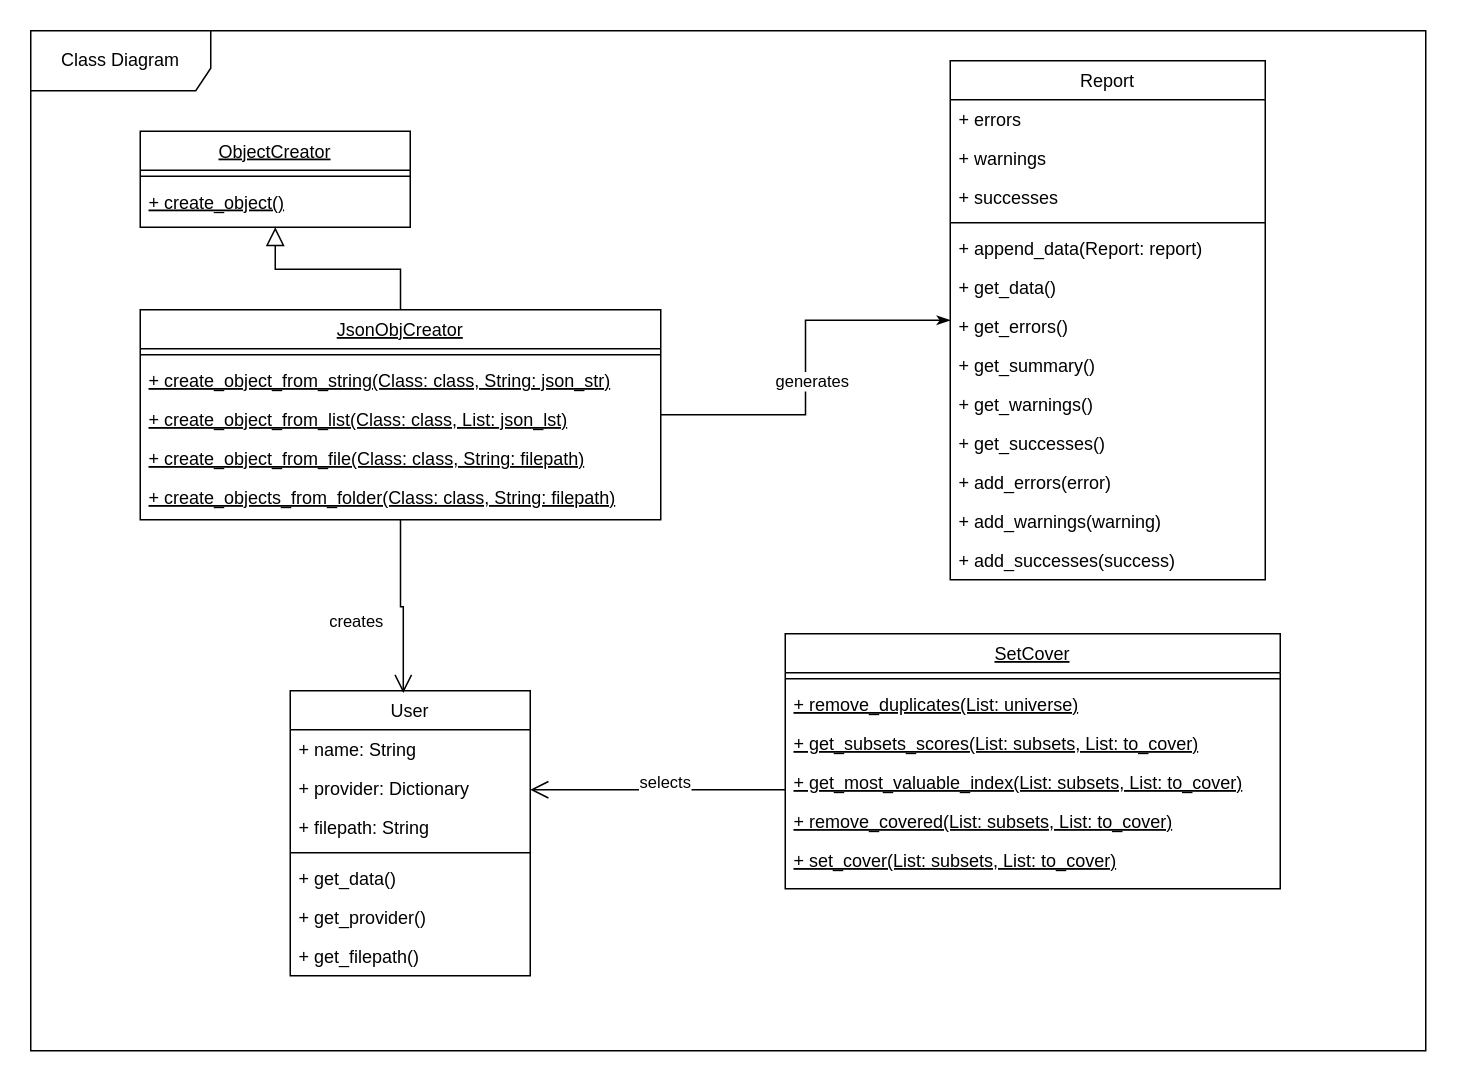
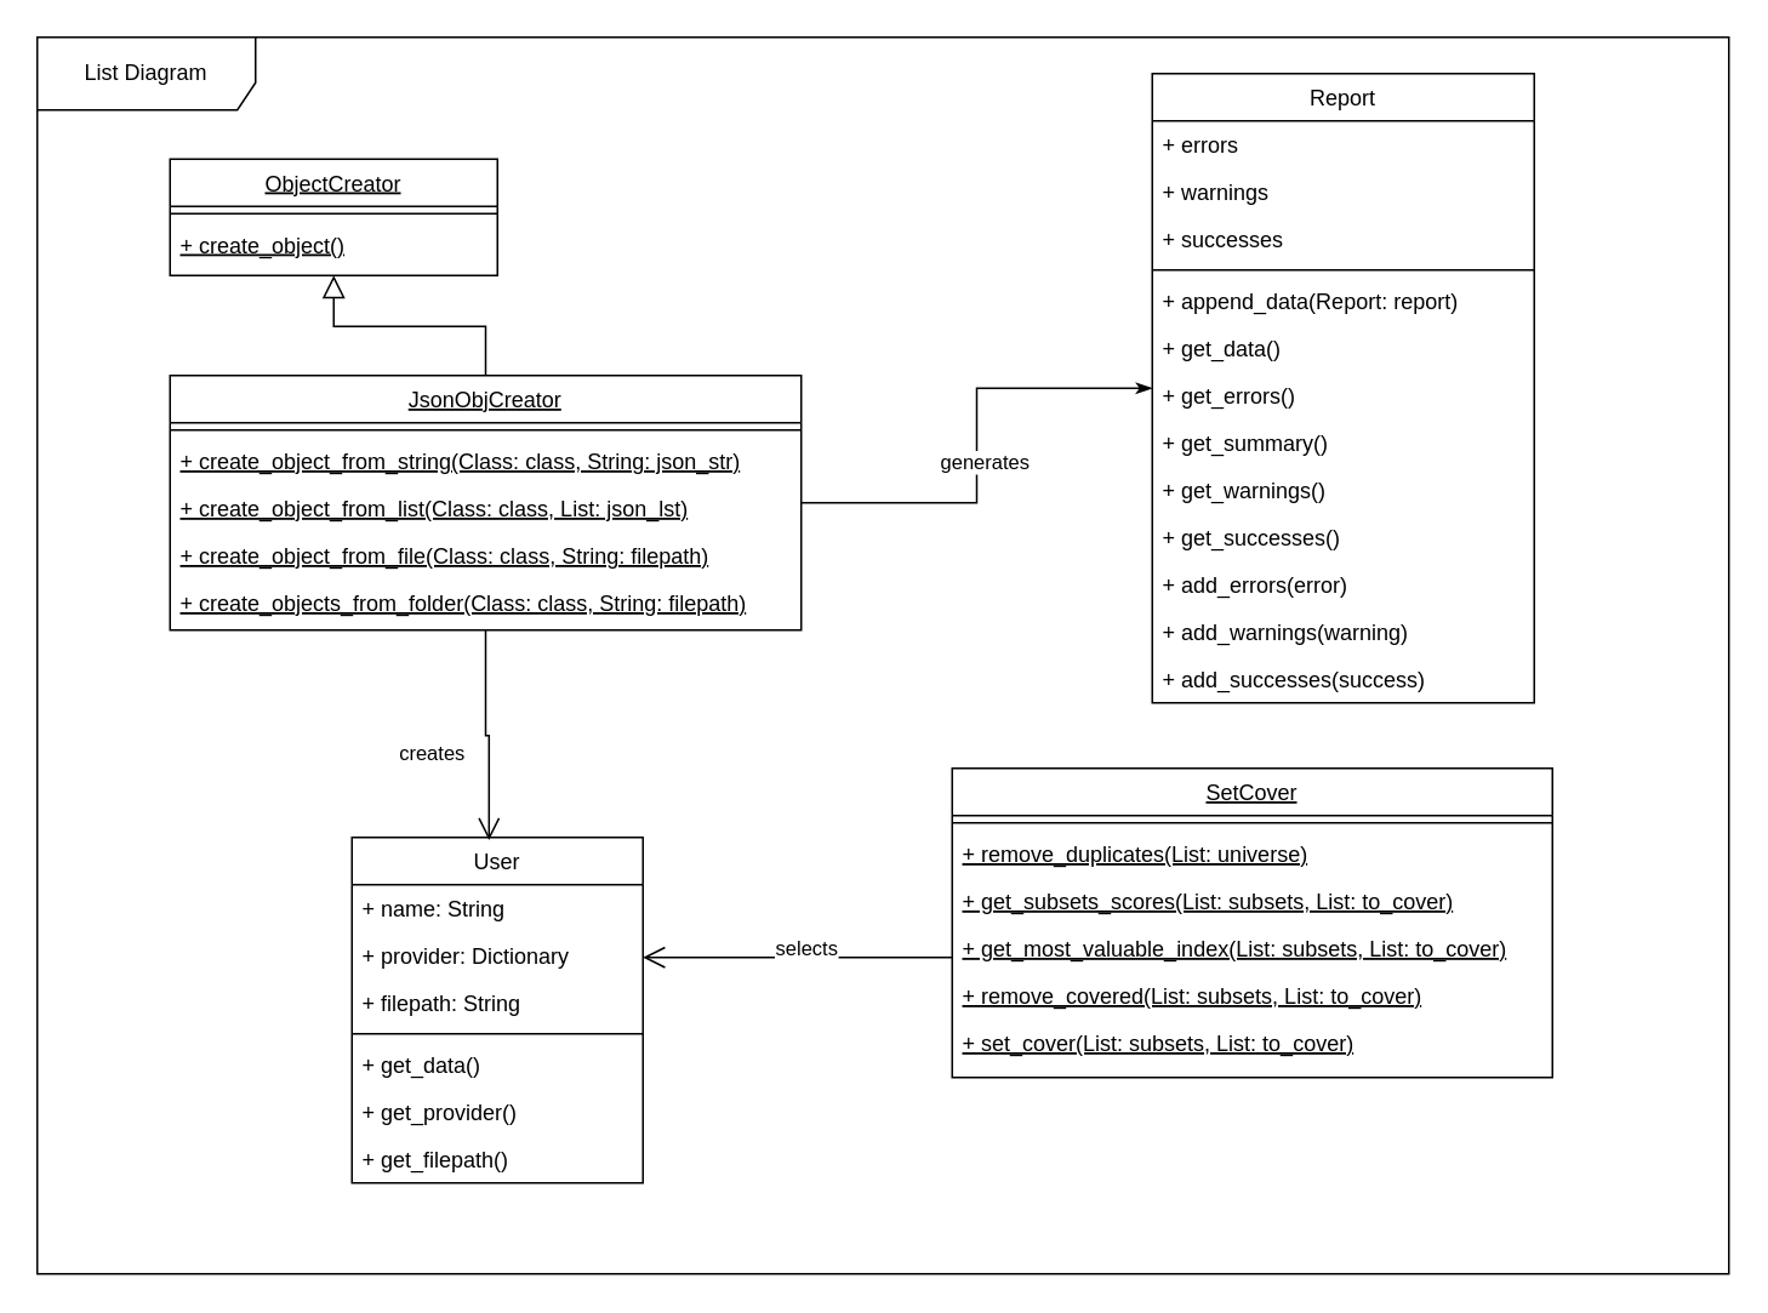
- <mxCell id="47" value="Class Diagram" style="shape=umlFrame;whiteSpace=wrap;html=1;width=120;height=40;" vertex="1" parent="1"><mxGeometry width="930" height="680" as="geometry" x="20" y="20" /></mxCell>
+ <mxCell id="47" value="List Diagram" style="shape=umlFrame;whiteSpace=wrap;html=1;width=120;height=40;" vertex="1" parent="1"><mxGeometry width="930" height="680" as="geometry" x="20" y="20" /></mxCell>
